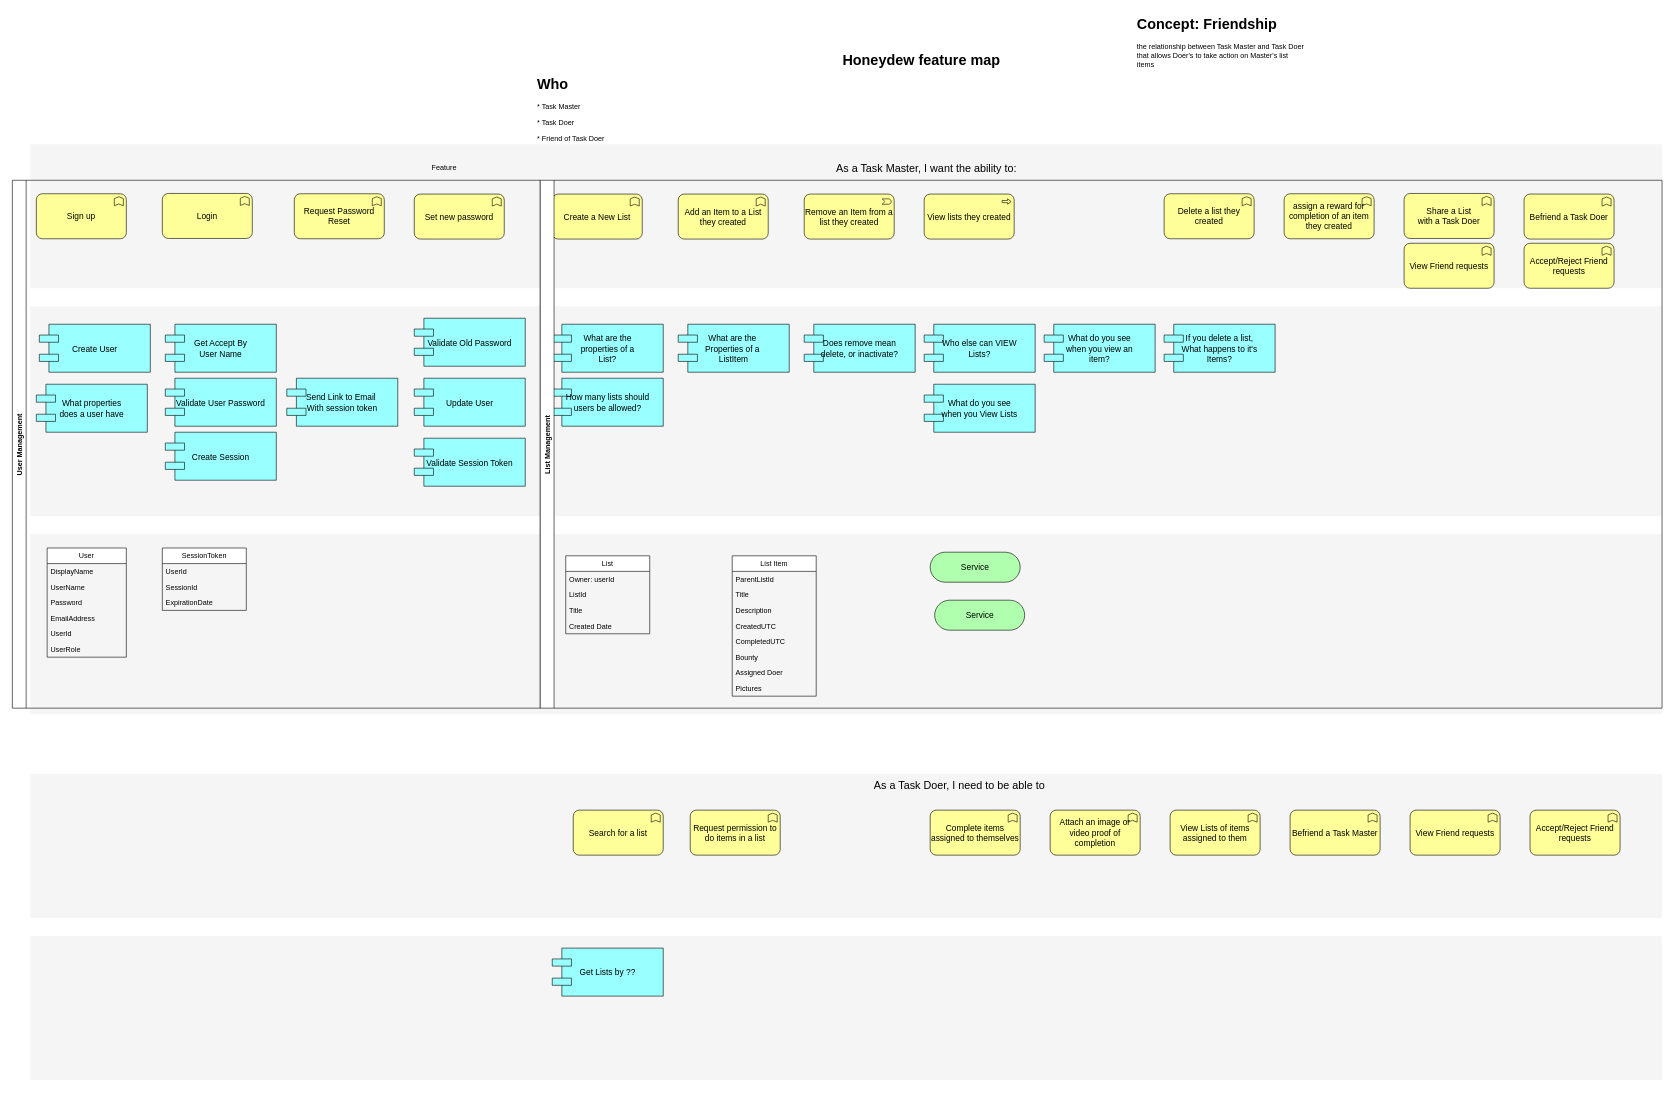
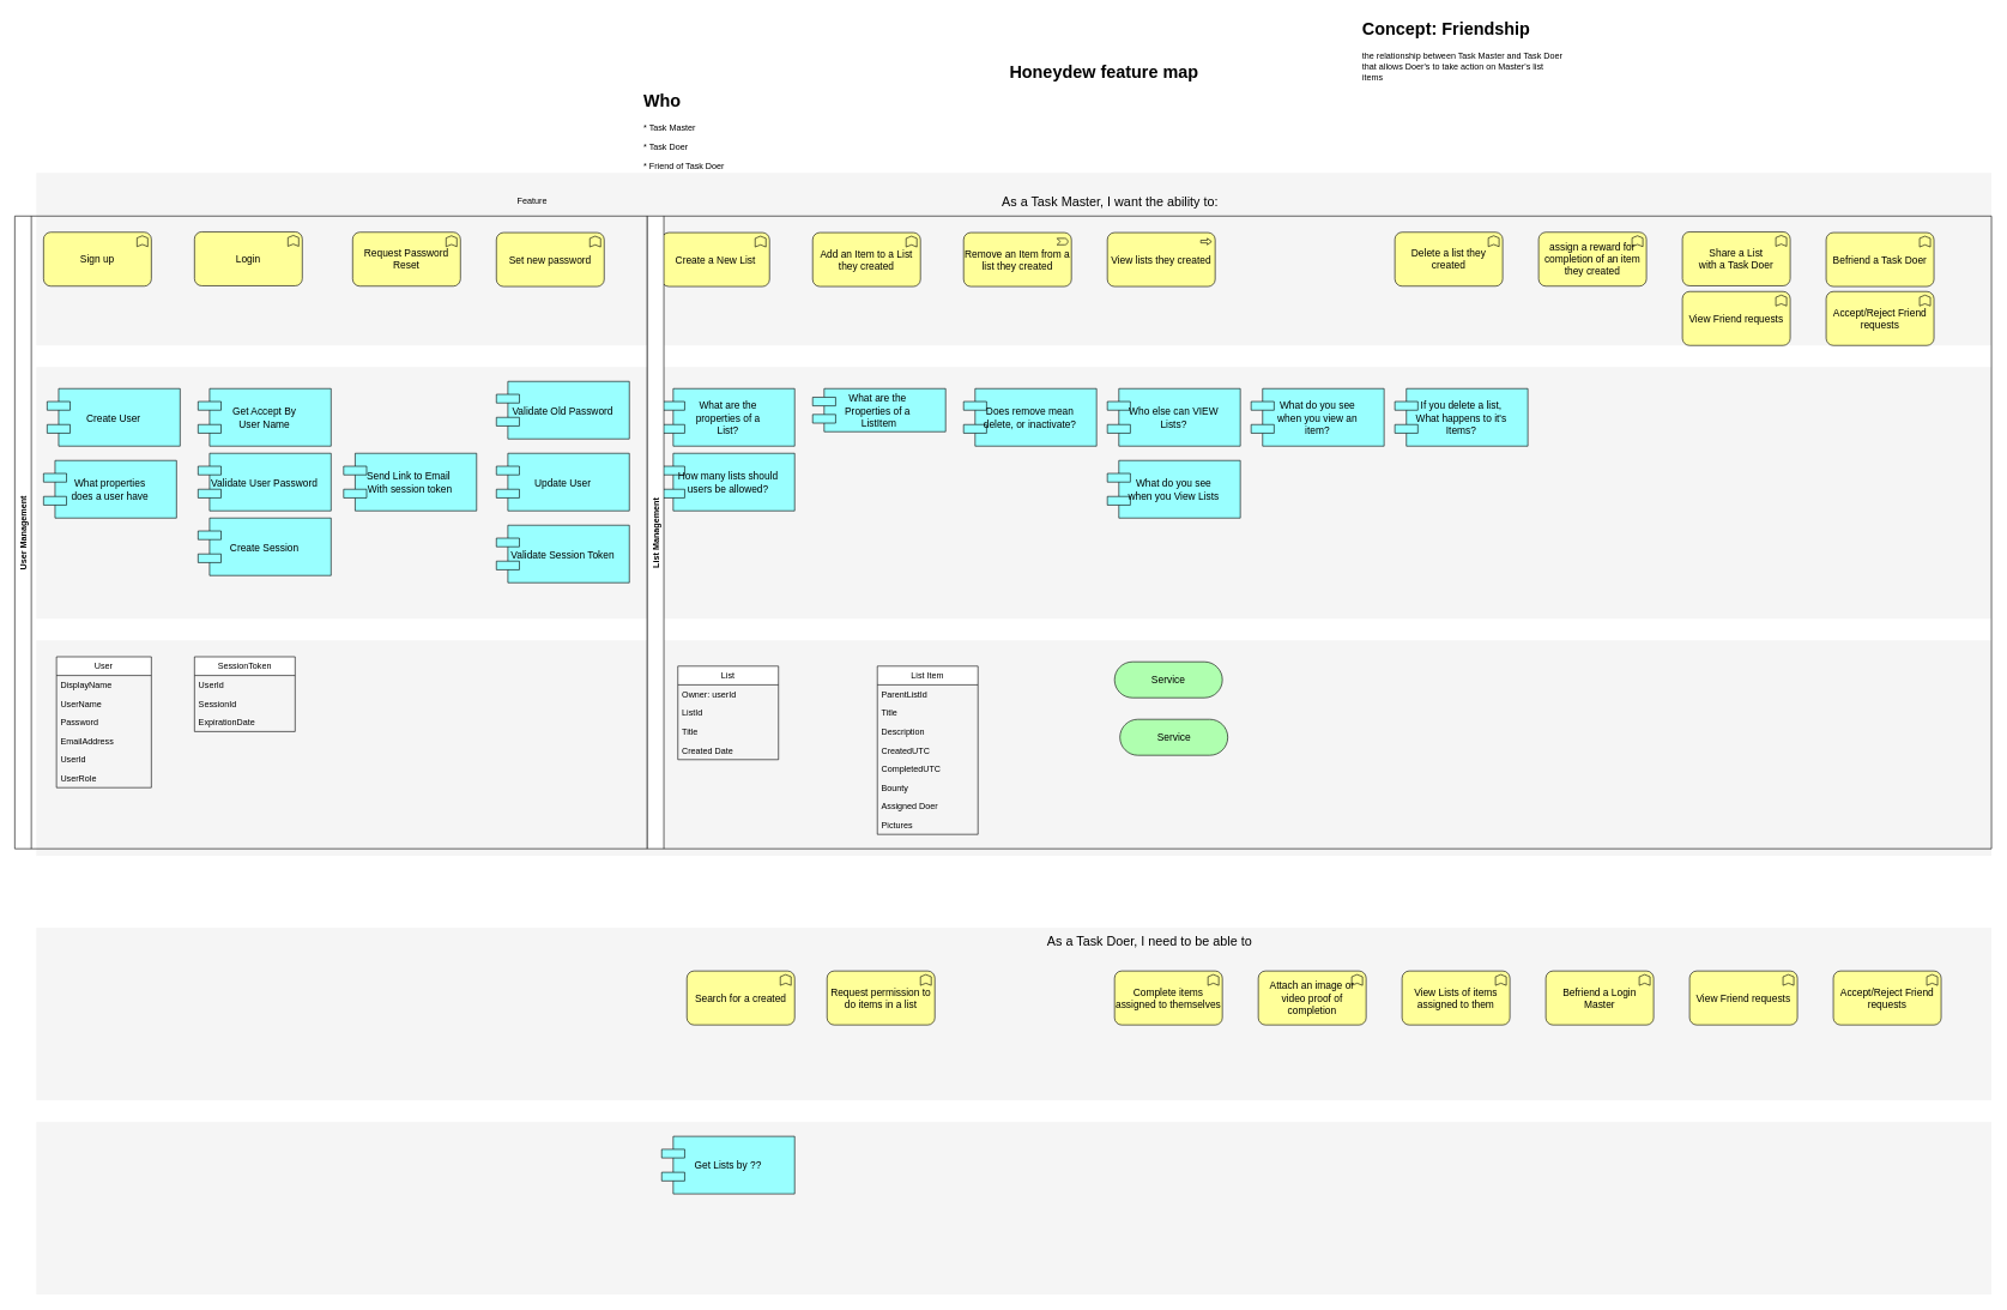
- <mxCell id="7" value="What are the &#10;Properties of a &#10;ListItem" style="shape=component;align=center;fillColor=#99ffff;gradientColor=none;fontSize=14;" parent="1" vertex="1"><mxGeometry x="1130" y="540" width="185" height="80" as="geometry" /></mxCell>
+ <mxCell id="7" value="What are the &#10;Properties of a &#10;ListItem" style="shape=component;align=center;fillColor=#99ffff;gradientColor=none;fontSize=14;" parent="1" vertex="1"><mxGeometry x="1130" y="540" width="185" height="60" as="geometry" /></mxCell>
- <mxCell id="69" value="Search for a list" style="html=1;whiteSpace=wrap;fillColor=#ffff99;shape=mxgraph.archimate3.application;appType=func;archiType=rounded;fontSize=14;" parent="1" vertex="1"><mxGeometry x="955" y="1350" width="150" height="75" as="geometry" /></mxCell>
+ <mxCell id="69" value="Search for a created" style="html=1;whiteSpace=wrap;fillColor=#ffff99;shape=mxgraph.archimate3.application;appType=func;archiType=rounded;fontSize=14;" parent="1" vertex="1"><mxGeometry x="955" y="1350" width="150" height="75" as="geometry" /></mxCell>
- <mxCell id="74" value="Befriend a Task Master" style="html=1;whiteSpace=wrap;fillColor=#ffff99;shape=mxgraph.archimate3.application;appType=func;archiType=rounded;fontSize=14;" parent="1" vertex="1"><mxGeometry x="2150" y="1350" width="150" height="75" as="geometry" /></mxCell>
+ <mxCell id="74" value="Befriend a Login Master" style="html=1;whiteSpace=wrap;fillColor=#ffff99;shape=mxgraph.archimate3.application;appType=func;archiType=rounded;fontSize=14;" parent="1" vertex="1"><mxGeometry x="2150" y="1350" width="150" height="75" as="geometry" /></mxCell>
